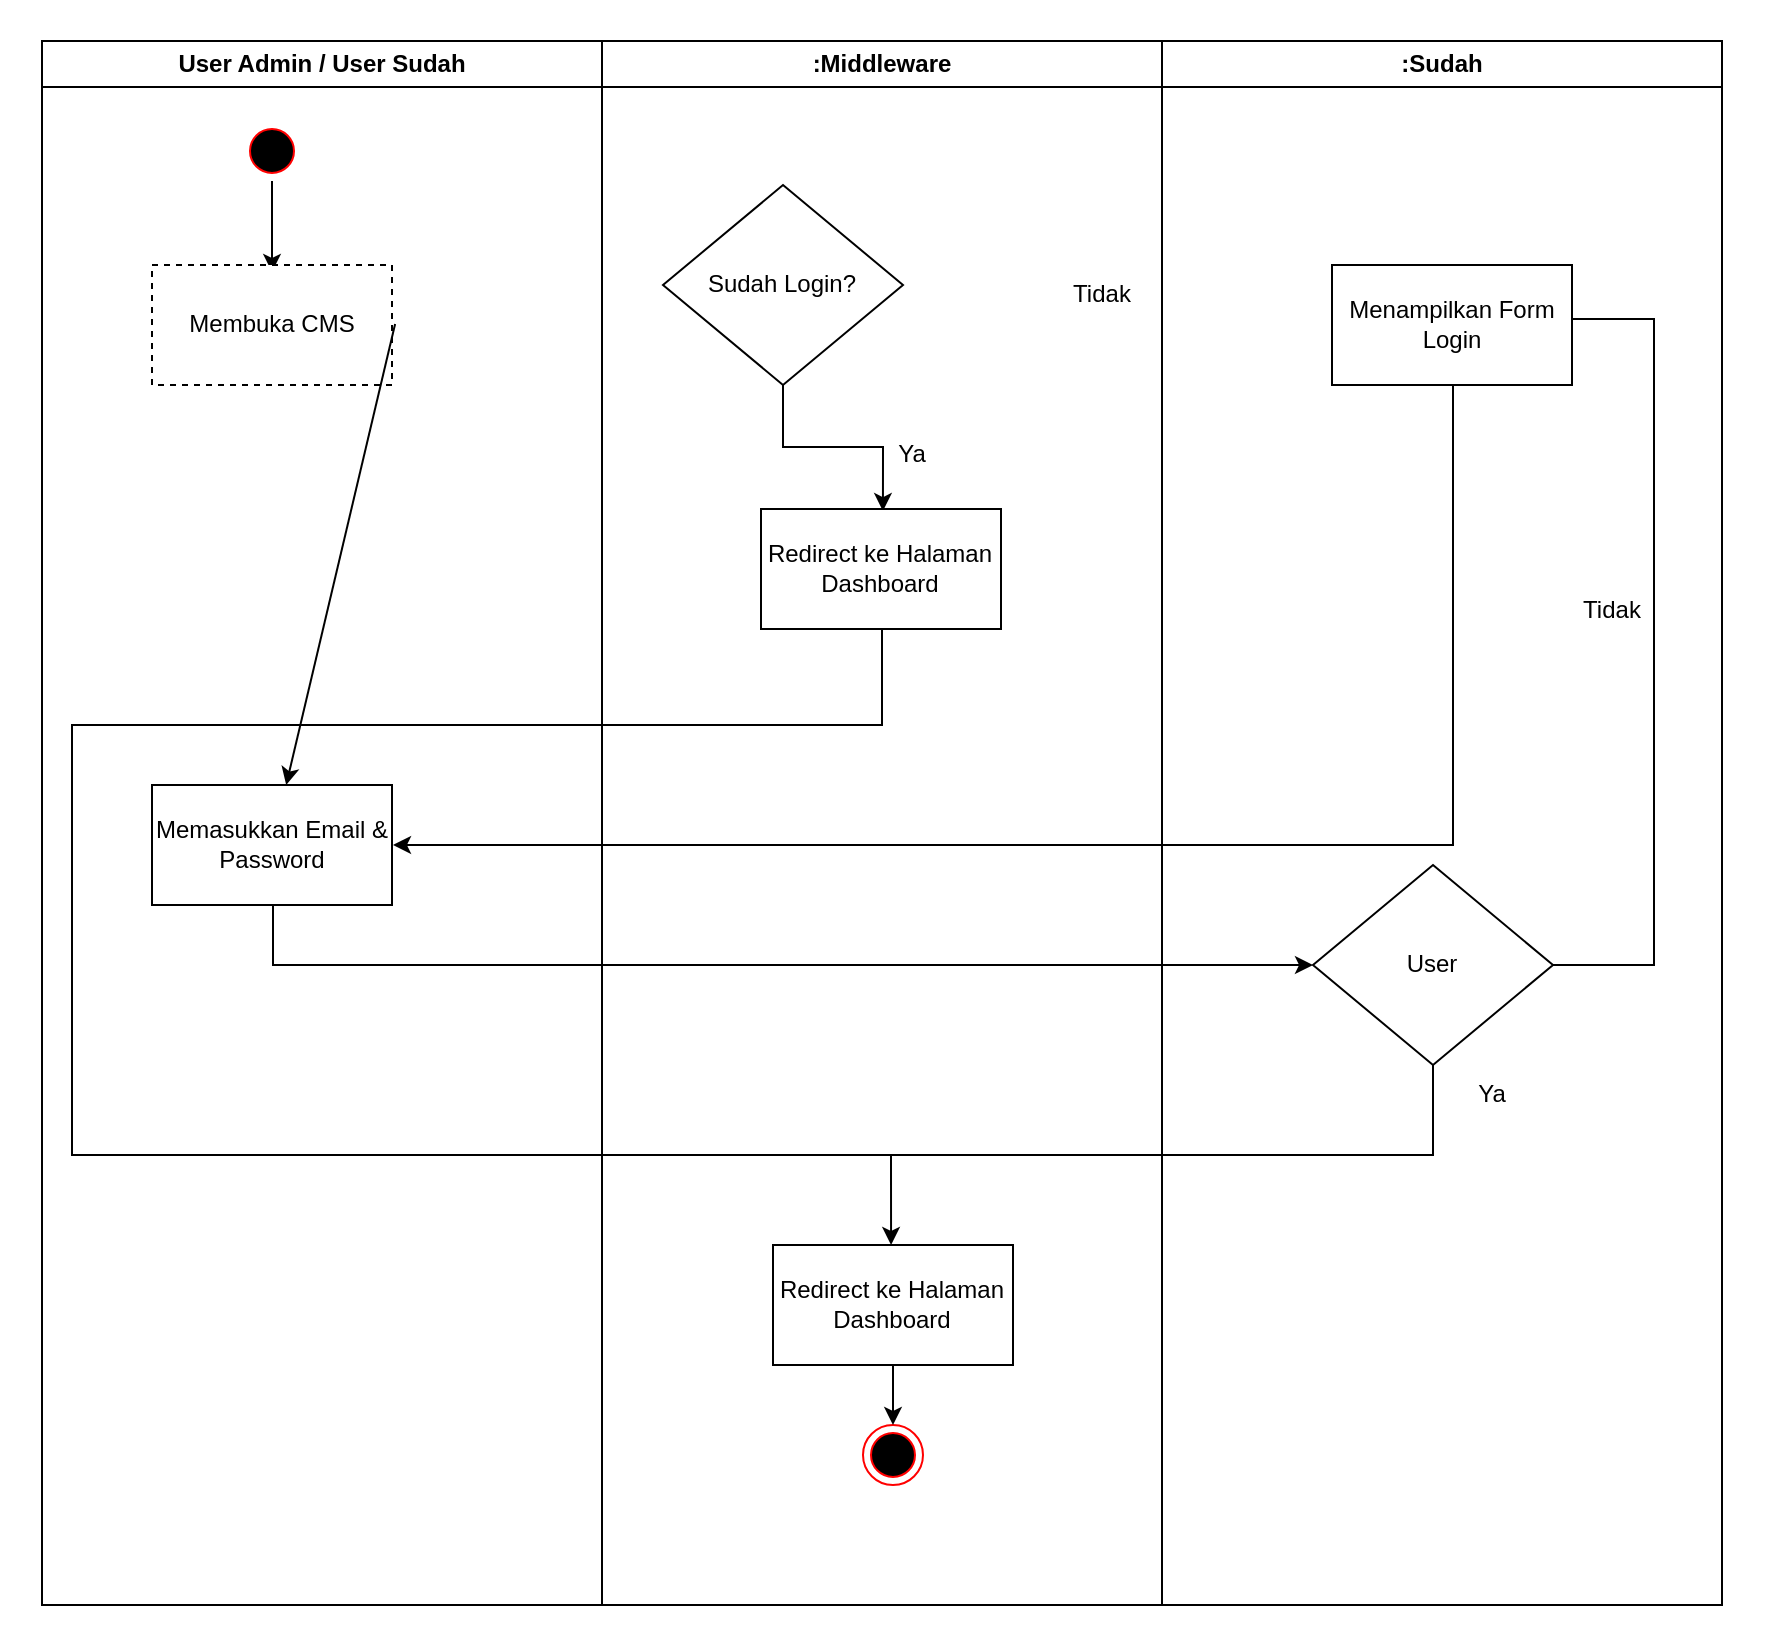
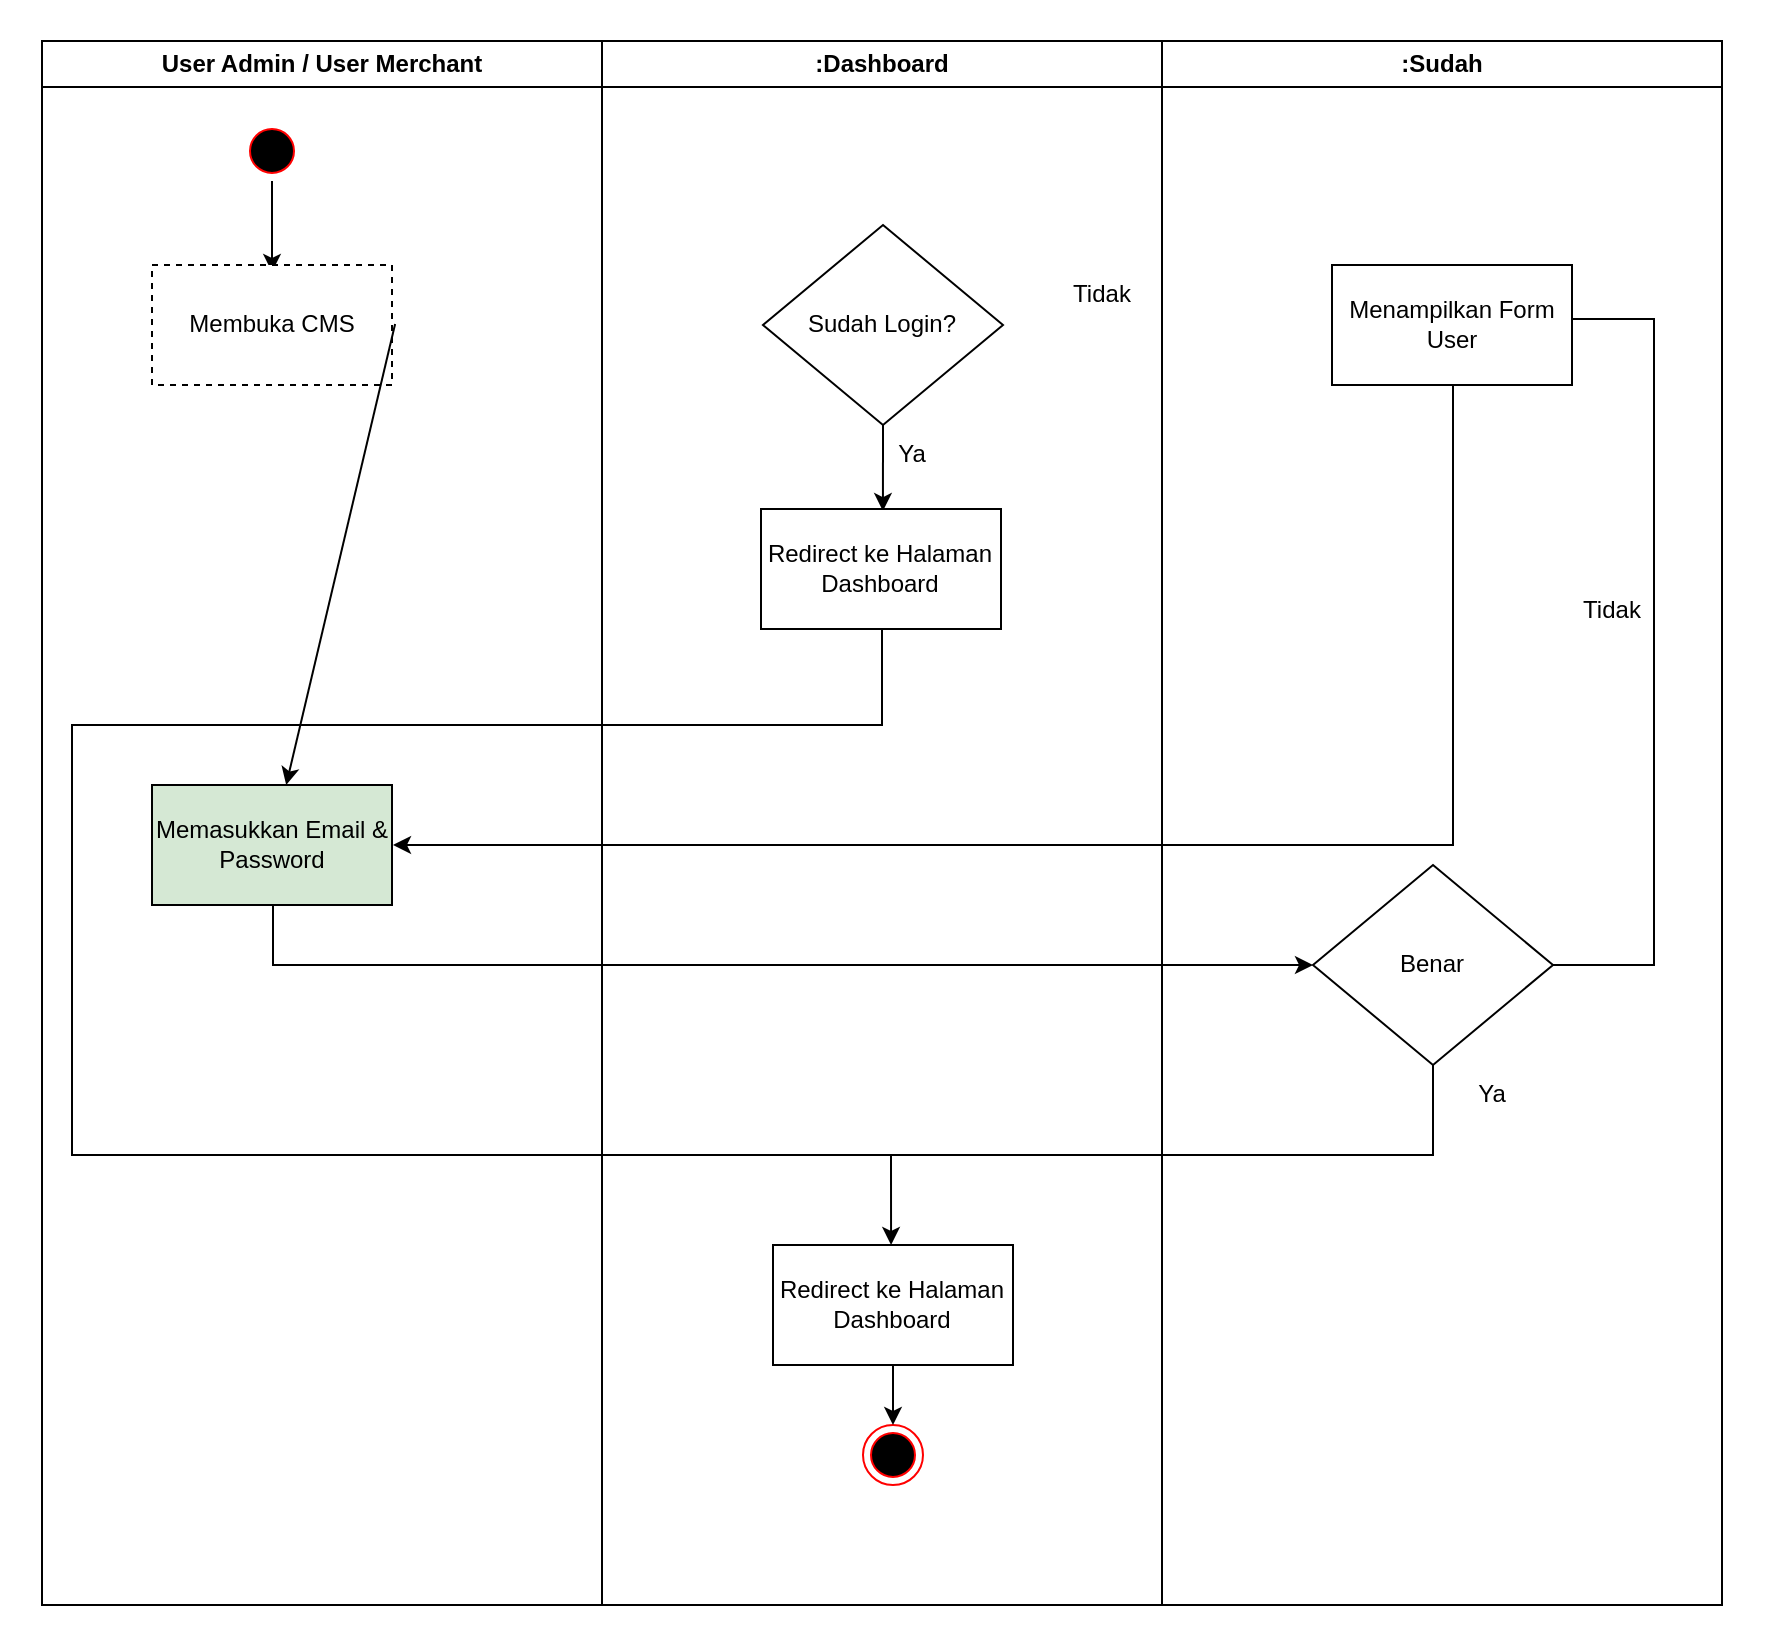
- <mxCell id="2" value="User Admin / User Sudah" style="swimlane;whiteSpace=wrap" parent="1" vertex="1"><mxGeometry x="20.5" y="20" width="280" height="782" as="geometry" /></mxCell>
+ <mxCell id="2" value="User Admin / User Merchant" style="swimlane;whiteSpace=wrap" parent="1" vertex="1"><mxGeometry x="20.5" y="20" width="280" height="782" as="geometry" /></mxCell>
- <mxCell id="7" value=":Middleware" style="swimlane;whiteSpace=wrap" parent="1" vertex="1"><mxGeometry x="300.5" y="20" width="280" height="782" as="geometry" /></mxCell>
+ <mxCell id="7" value=":Dashboard" style="swimlane;whiteSpace=wrap" parent="1" vertex="1"><mxGeometry x="300.5" y="20" width="280" height="782" as="geometry" /></mxCell>
- <mxCell id="9" value="Sudah Login?" style="rhombus;whiteSpace=wrap;html=1;" parent="7" vertex="1"><mxGeometry x="30.5" y="72" width="120" height="100" as="geometry" /></mxCell>
+ <mxCell id="9" value="Sudah Login?" style="rhombus;whiteSpace=wrap;html=1;" parent="7" vertex="1"><mxGeometry x="80.5" y="92" width="120" height="100" as="geometry" /></mxCell>
- <mxCell id="18" value="Menampilkan Form Login" style="rounded=0;whiteSpace=wrap;html=1;" parent="17" vertex="1"><mxGeometry x="85" y="112" width="120" height="60" as="geometry" /></mxCell>
+ <mxCell id="18" value="Menampilkan Form User" style="rounded=0;whiteSpace=wrap;html=1;" parent="17" vertex="1"><mxGeometry x="85" y="112" width="120" height="60" as="geometry" /></mxCell>
- <mxCell id="6" value="Memasukkan Email &amp;amp; Password" style="rounded=0;whiteSpace=wrap;html=1;strokeColor=default;" parent="2" vertex="1"><mxGeometry x="55" y="372" width="120" height="60" as="geometry" /></mxCell>
+ <mxCell id="6" value="Memasukkan Email &amp;amp; Password" style="rounded=0;whiteSpace=wrap;html=1;strokeColor=default;fillColor=#d5e8d4;" parent="2" vertex="1"><mxGeometry x="55" y="372" width="120" height="60" as="geometry" /></mxCell>
- <mxCell id="20" value="User" style="rhombus;whiteSpace=wrap;html=1;" parent="17" vertex="1"><mxGeometry x="75.5" y="412" width="120" height="100" as="geometry" /></mxCell>
+ <mxCell id="20" value="Benar" style="rhombus;whiteSpace=wrap;html=1;" parent="17" vertex="1"><mxGeometry x="75.5" y="412" width="120" height="100" as="geometry" /></mxCell>
